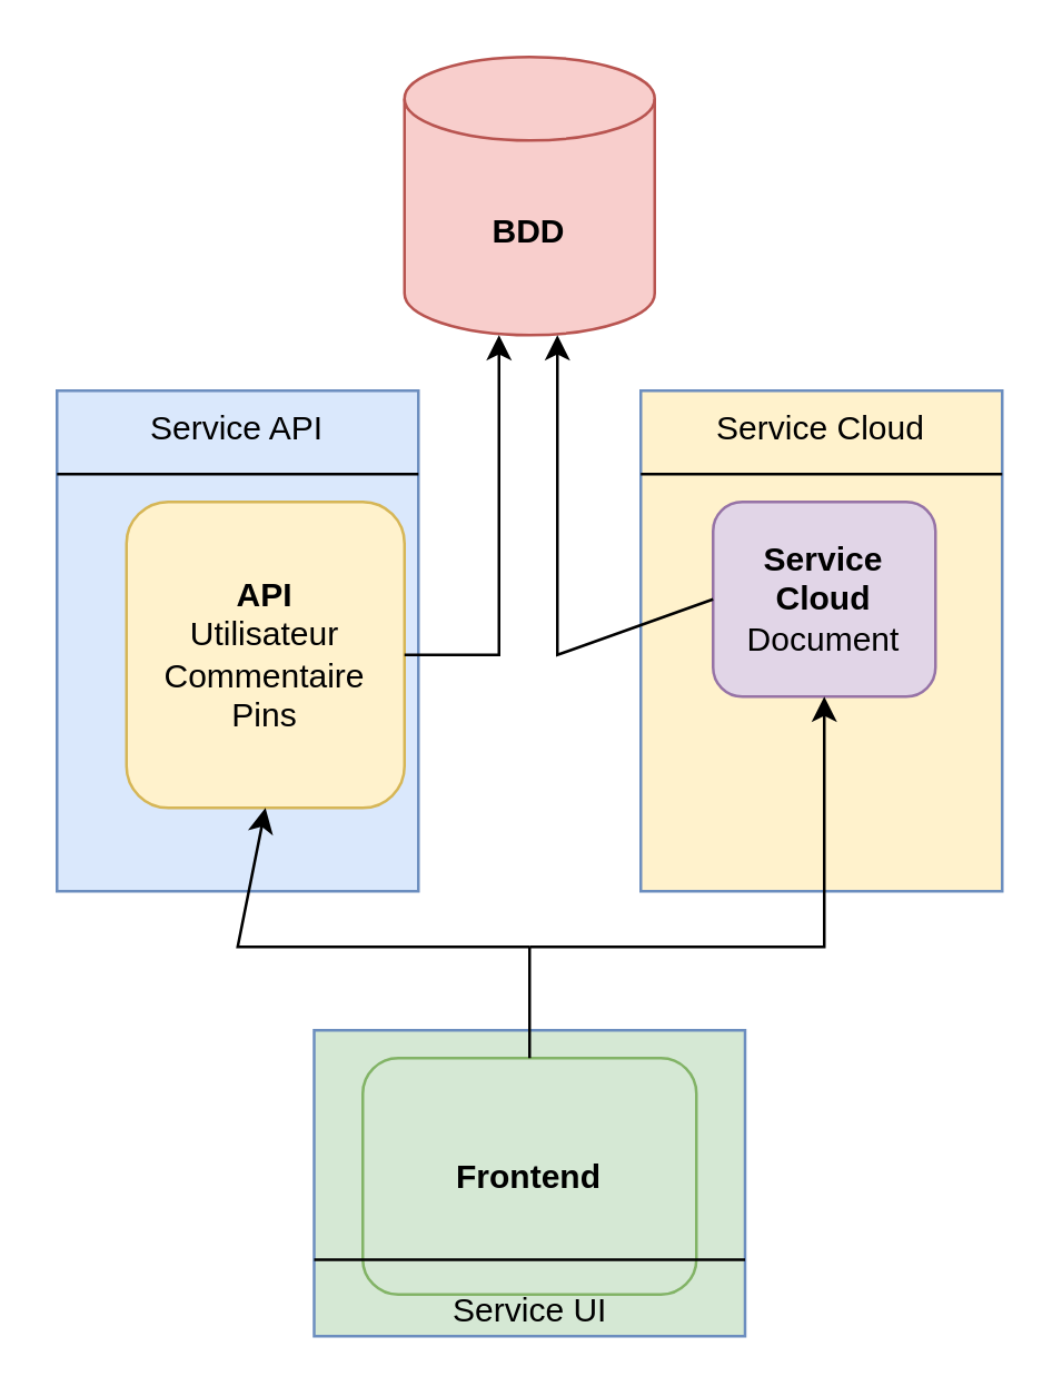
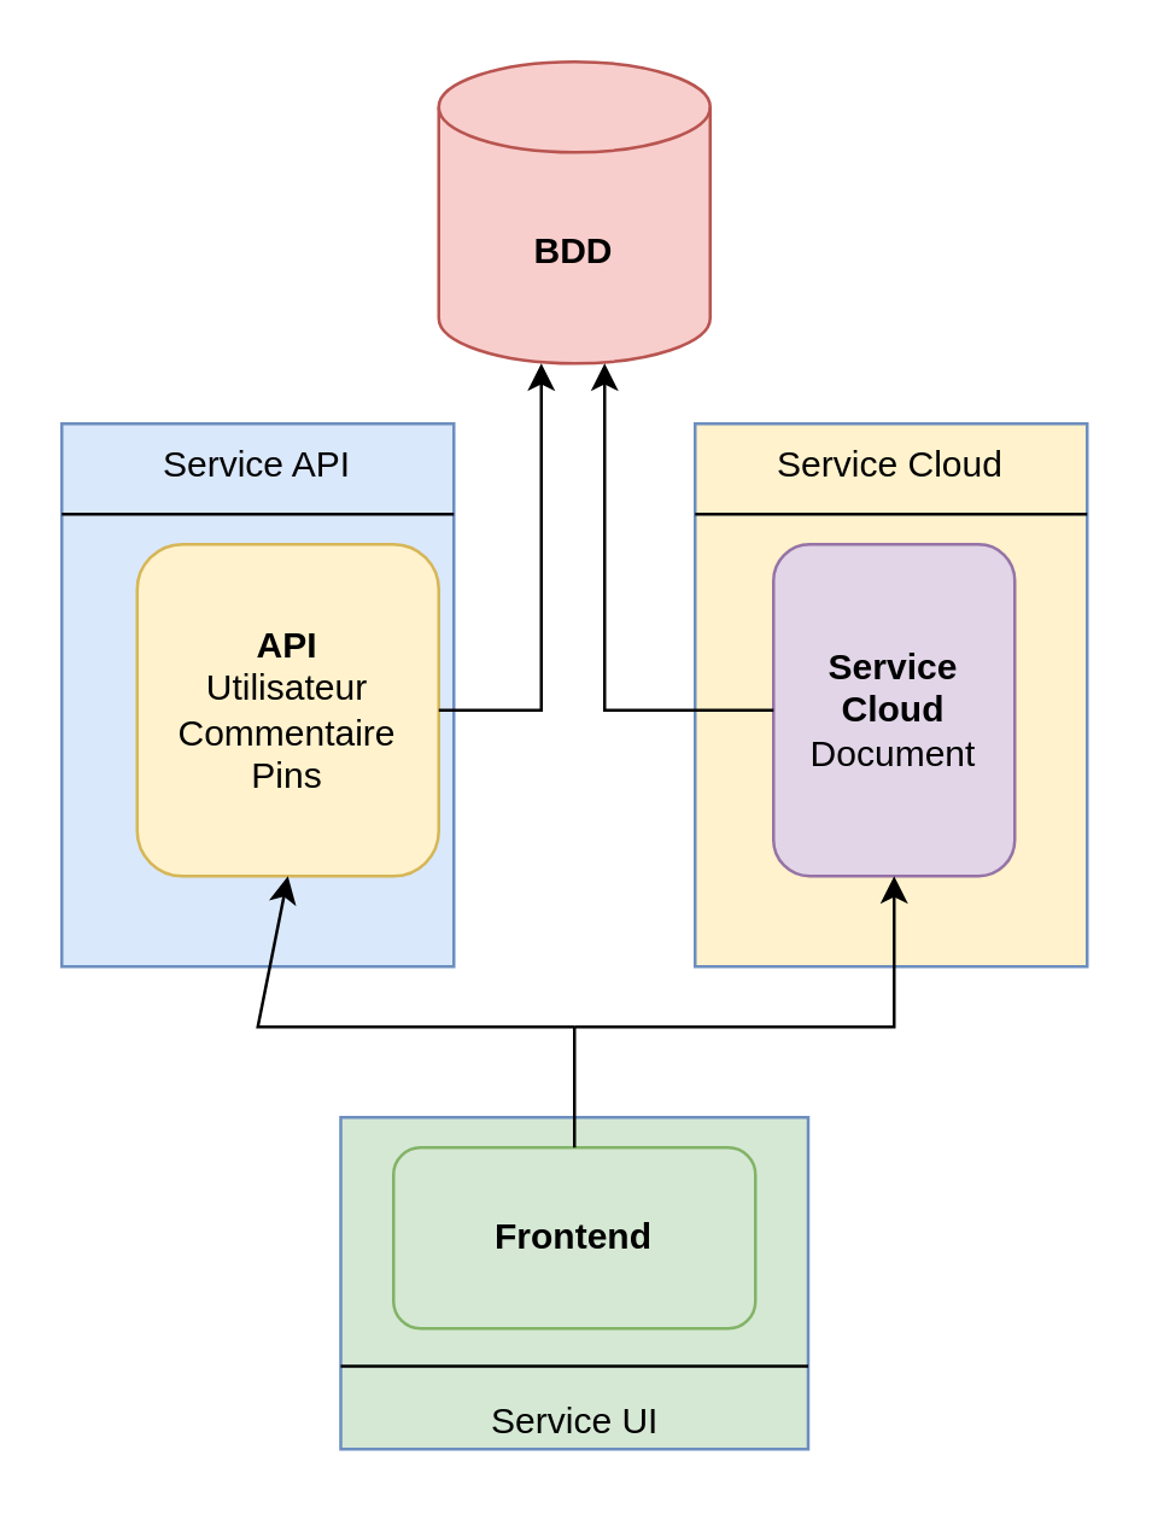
- <mxCell id="8" value="&lt;b&gt;Service Cloud&lt;/b&gt;&lt;br&gt;Document" style="rounded=1;whiteSpace=wrap;html=1;fillColor=#e1d5e7;strokeColor=#9673a6;" parent="1" vertex="1"><mxGeometry x="256" y="180" width="80" height="70" as="geometry" /></mxCell>
+ <mxCell id="8" value="&lt;b&gt;Service Cloud&lt;/b&gt;&lt;br&gt;Document" style="rounded=1;whiteSpace=wrap;html=1;fillColor=#e1d5e7;strokeColor=#9673a6;" parent="1" vertex="1"><mxGeometry x="256" y="180" width="80" height="110" as="geometry" /></mxCell>
- <mxCell id="5" value="&lt;b&gt;Frontend&lt;/b&gt;" style="rounded=1;whiteSpace=wrap;html=1;fillColor=#d5e8d4;strokeColor=#82b366;" parent="1" vertex="1"><mxGeometry x="130" y="380" width="120" height="85" as="geometry" /></mxCell>
+ <mxCell id="5" value="&lt;b&gt;Frontend&lt;/b&gt;" style="rounded=1;whiteSpace=wrap;html=1;fillColor=#d5e8d4;strokeColor=#82b366;" parent="1" vertex="1"><mxGeometry x="130" y="380" width="120" height="60" as="geometry" /></mxCell>
